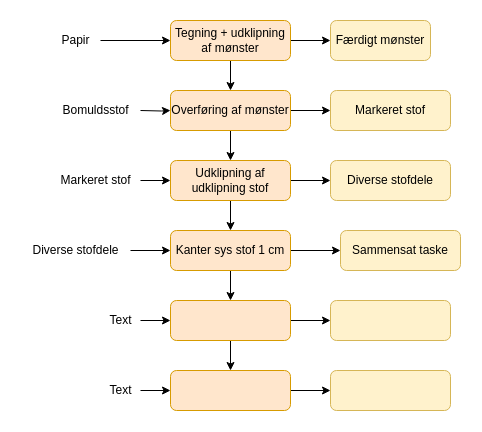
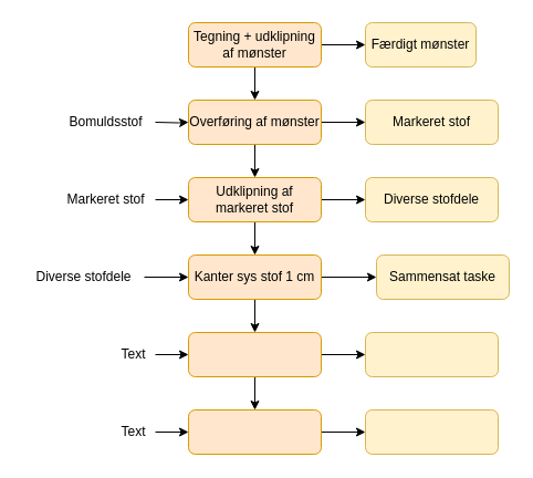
- <mxCell id="26" value="Papir" style="text;html=1;align=center;verticalAlign=middle;resizable=0;points=[];autosize=1;strokeColor=none;fillColor=none;" vertex="1" parent="1"><mxGeometry x="50" y="25" width="50" height="30" as="geometry" /></mxCell>
- <mxCell id="25" value="" style="edgeStyle=orthogonalEdgeStyle;rounded=0;orthogonalLoop=1;jettySize=auto;html=1;" edge="1" parent="1" source="26" target="4"><mxGeometry relative="1" as="geometry" /></mxCell>
- <mxCell id="10" value="Udklipning af udklipning stof" style="rounded=1;whiteSpace=wrap;html=1;fontSize=12;glass=0;strokeWidth=1;shadow=0;fillColor=#ffe6cc;strokeColor=#d79b00;" vertex="1" parent="1"><mxGeometry x="170" y="160" width="120" height="40" as="geometry" /></mxCell>
+ <mxCell id="10" value="Udklipning af markeret stof" style="rounded=1;whiteSpace=wrap;html=1;fontSize=12;glass=0;strokeWidth=1;shadow=0;fillColor=#ffe6cc;strokeColor=#d79b00;" vertex="1" parent="1"><mxGeometry x="170" y="160" width="120" height="40" as="geometry" /></mxCell>
